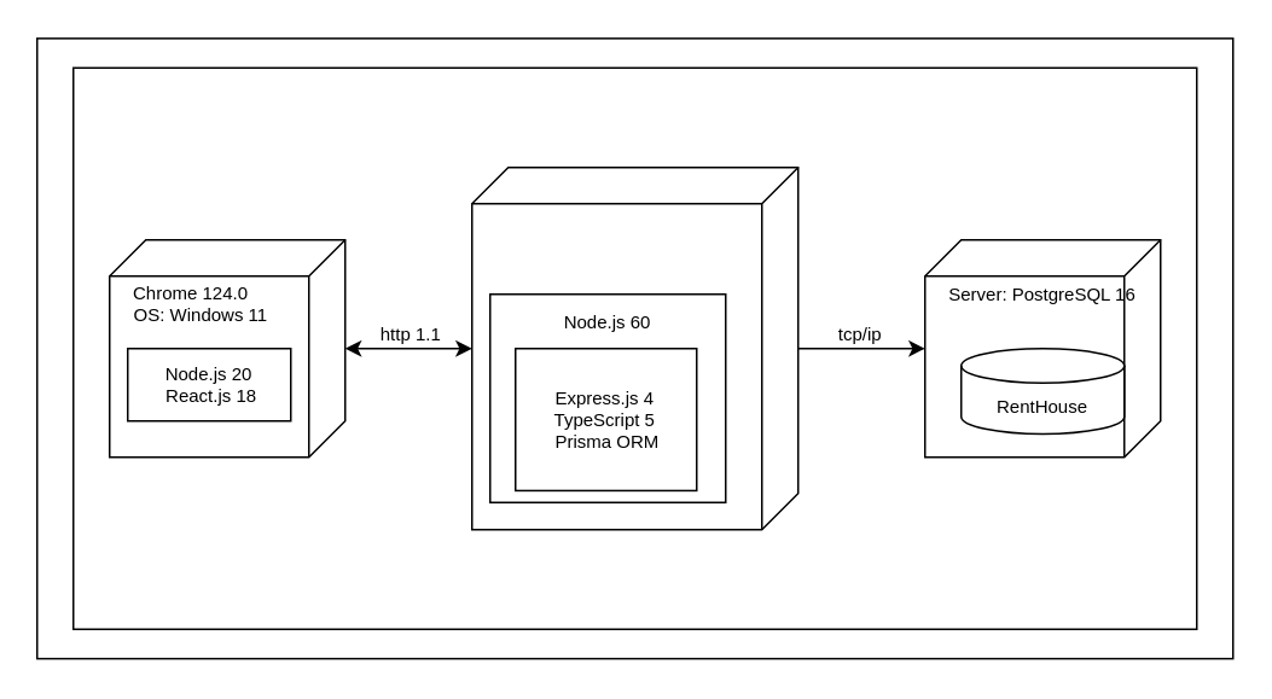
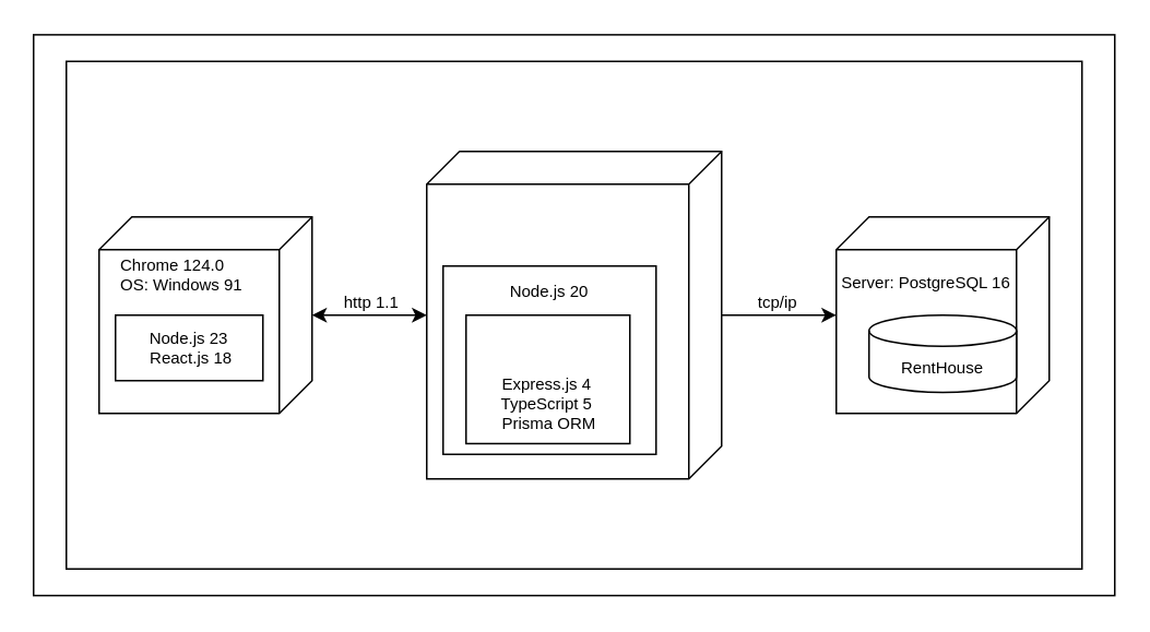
- <mxCell id="18" value="Server: PostgreSQL 16" style="text;html=1;align=center;verticalAlign=middle;whiteSpace=wrap;rounded=0;fontSize=10;" vertex="1" parent="1"><mxGeometry x="520" y="152" width="110" height="20" as="geometry" /></mxCell>
+ <mxCell id="18" value="Server: PostgreSQL 16" style="text;html=1;align=center;verticalAlign=middle;whiteSpace=wrap;rounded=0;fontSize=10;" vertex="1" parent="1"><mxGeometry x="510" y="162" width="110" height="20" as="geometry" /></mxCell>
- <mxCell id="11" value="Chrome 124.0&lt;div&gt;&amp;nbsp; &amp;nbsp; OS: Windows 11&lt;/div&gt;" style="text;html=1;align=center;verticalAlign=middle;whiteSpace=wrap;rounded=0;fontSize=10;" vertex="1" parent="1"><mxGeometry x="60" y="152" width="90" height="30" as="geometry" /></mxCell>
+ <mxCell id="11" value="Chrome 124.0&lt;div&gt;&amp;nbsp; &amp;nbsp; OS: Windows 91&lt;/div&gt;" style="text;html=1;align=center;verticalAlign=middle;whiteSpace=wrap;rounded=0;fontSize=10;" vertex="1" parent="1"><mxGeometry x="60" y="152" width="90" height="30" as="geometry" /></mxCell>
- <mxCell id="16" value="Node.js 60" style="text;html=1;align=center;verticalAlign=middle;whiteSpace=wrap;rounded=0;fontSize=10;" vertex="1" parent="1"><mxGeometry x="300" y="172" width="70" height="10" as="geometry" /></mxCell>
+ <mxCell id="16" value="Node.js 20" style="text;html=1;align=center;verticalAlign=middle;whiteSpace=wrap;rounded=0;fontSize=10;" vertex="1" parent="1"><mxGeometry x="300" y="172" width="70" height="10" as="geometry" /></mxCell>
- <mxCell id="13" value="Node.js 20&lt;div&gt;&amp;nbsp;React.js 18&lt;/div&gt;" style="text;html=1;align=center;verticalAlign=middle;whiteSpace=wrap;rounded=0;fontSize=10;" vertex="1" parent="1"><mxGeometry x="80" y="197" width="70" height="30" as="geometry" /></mxCell>
+ <mxCell id="13" value="Node.js 23&lt;div&gt;&amp;nbsp;React.js 18&lt;/div&gt;" style="text;html=1;align=center;verticalAlign=middle;whiteSpace=wrap;rounded=0;fontSize=10;" vertex="1" parent="1"><mxGeometry x="80" y="197" width="70" height="30" as="geometry" /></mxCell>
- <mxCell id="17" value="&lt;div&gt;Express.js 4&lt;/div&gt;&lt;div&gt;TypeScript 5&lt;/div&gt;&lt;div&gt;&lt;span style=&quot;background-color: transparent; color: light-dark(rgb(0, 0, 0), rgb(255, 255, 255));&quot;&gt;&amp;nbsp;Prisma ORM&lt;/span&gt;&lt;/div&gt;" style="text;html=1;align=center;verticalAlign=middle;whiteSpace=wrap;rounded=0;fontSize=10;" vertex="1" parent="1"><mxGeometry x="293" y="216.23" width="81" height="30" as="geometry" /></mxCell>
+ <mxCell id="17" value="&lt;div&gt;Express.js 4&lt;/div&gt;&lt;div&gt;TypeScript 5&lt;/div&gt;&lt;div&gt;&lt;span style=&quot;background-color: transparent; color: light-dark(rgb(0, 0, 0), rgb(255, 255, 255));&quot;&gt;&amp;nbsp;Prisma ORM&lt;/span&gt;&lt;/div&gt;" style="text;html=1;align=center;verticalAlign=middle;whiteSpace=wrap;rounded=0;fontSize=10;" vertex="1" parent="1"><mxGeometry x="293" y="231.23" width="81" height="30" as="geometry" /></mxCell>
